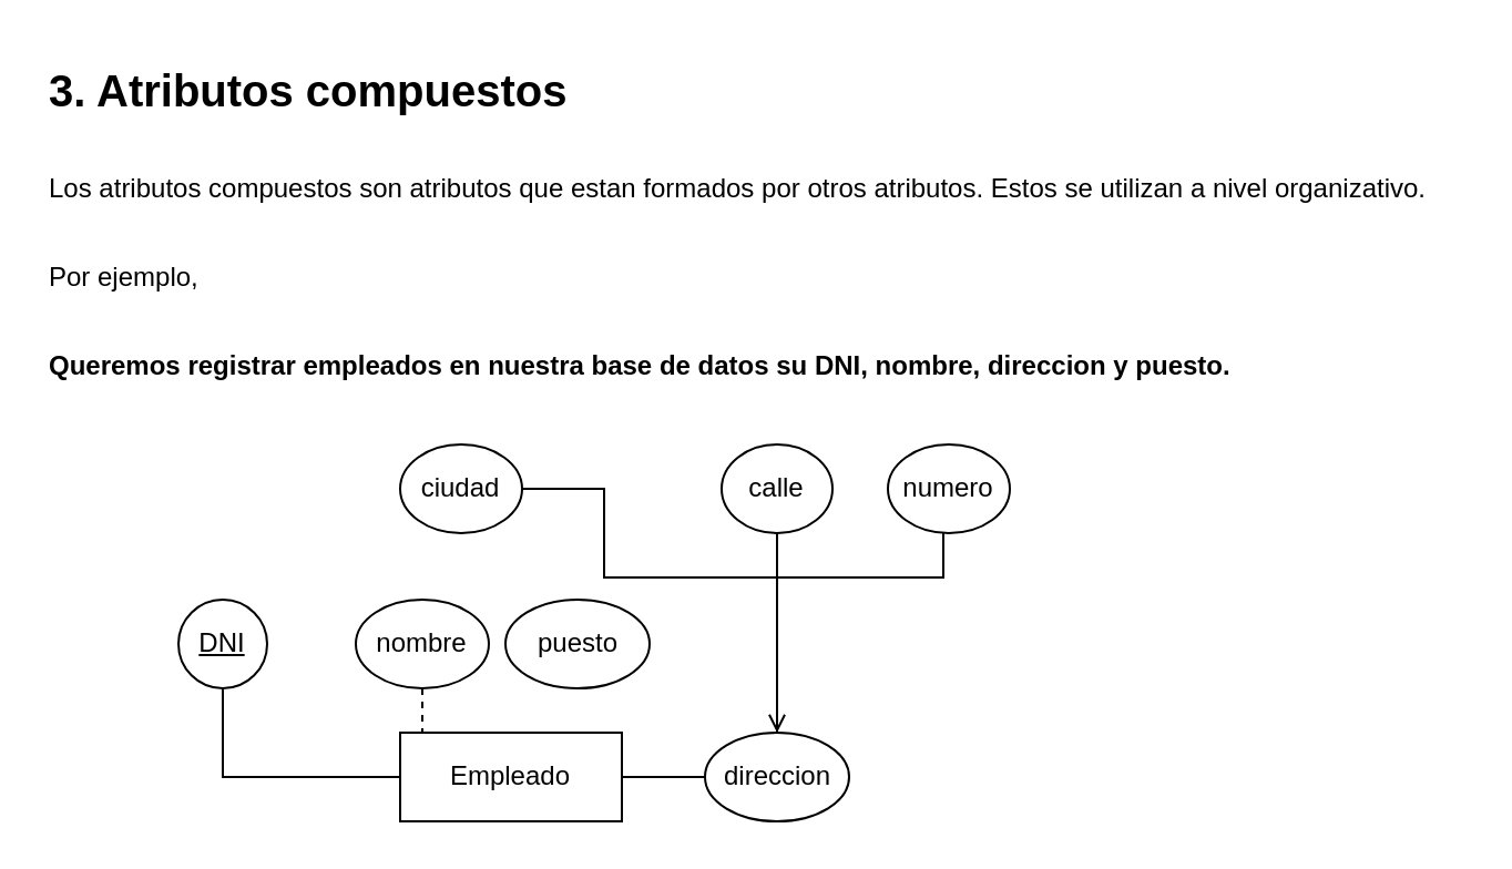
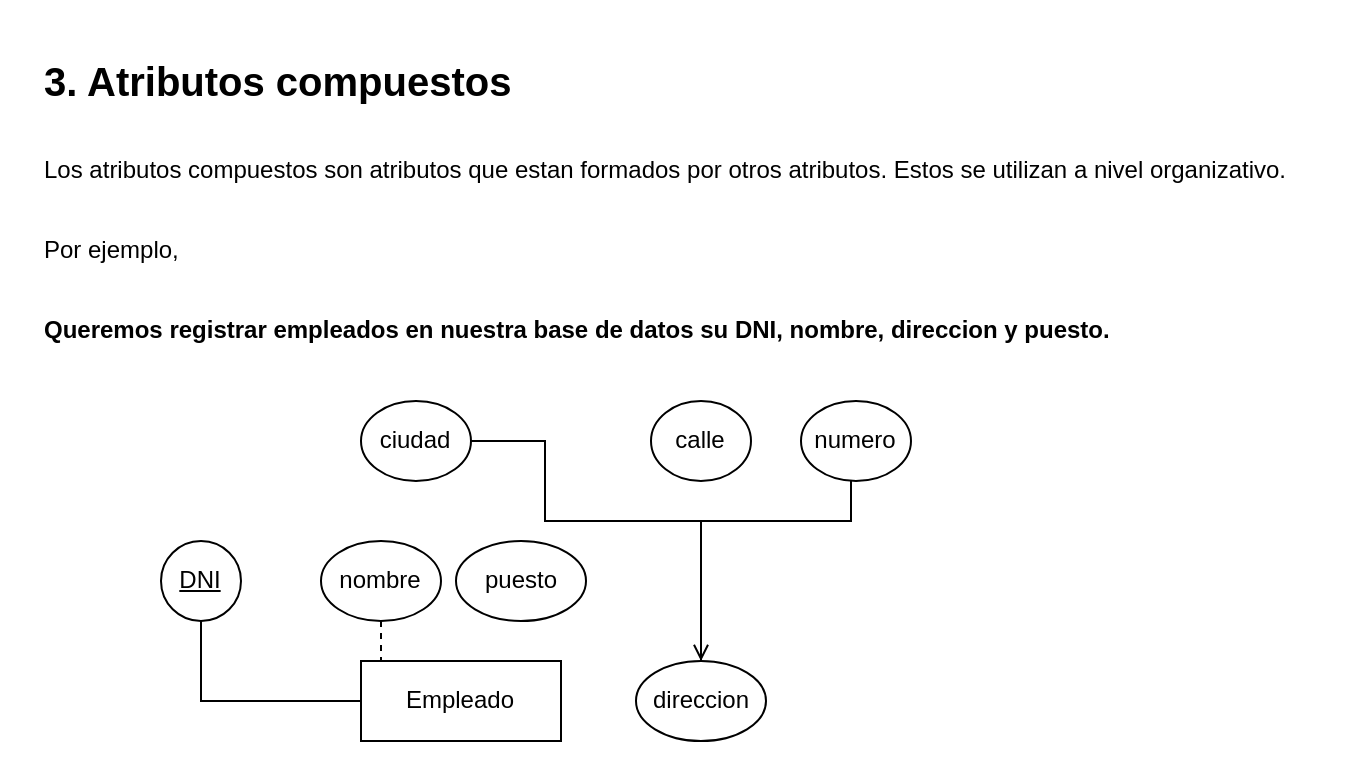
- <mxCell id="12" style="edgeStyle=orthogonalEdgeStyle;rounded=0;orthogonalLoop=1;jettySize=auto;html=1;entryX=0.5;entryY=0;entryDx=0;entryDy=0;endArrow=none;endFill=0;" parent="1" source="13" target="19" edge="1"><mxGeometry relative="1" as="geometry"><Array as="points"><mxPoint x="350" y="230" /><mxPoint x="350" y="230" /></Array></mxGeometry></mxCell>
- <mxCell id="18" style="edgeStyle=orthogonalEdgeStyle;rounded=0;orthogonalLoop=1;jettySize=auto;html=1;endArrow=none;endFill=0;" parent="1" source="19" target="6" edge="1"><mxGeometry relative="1" as="geometry" /></mxCell>
